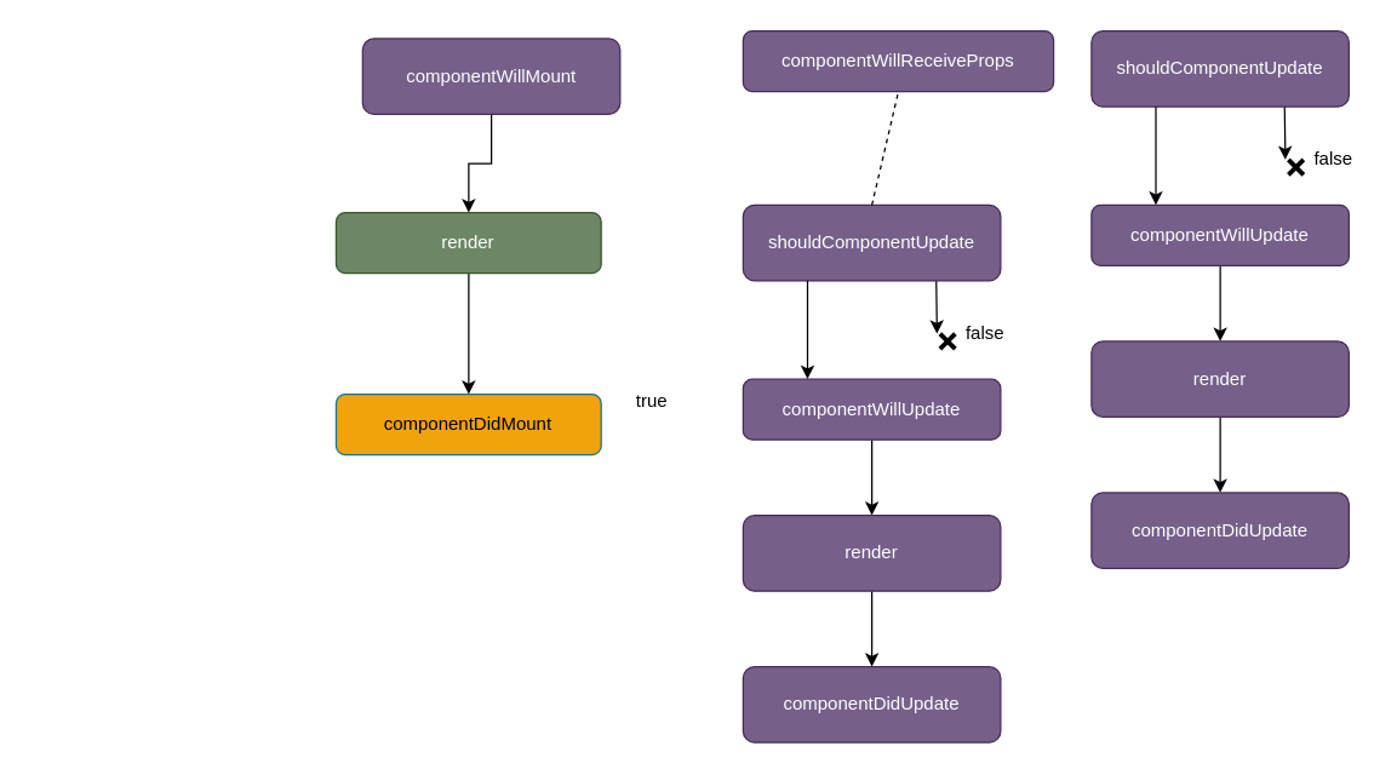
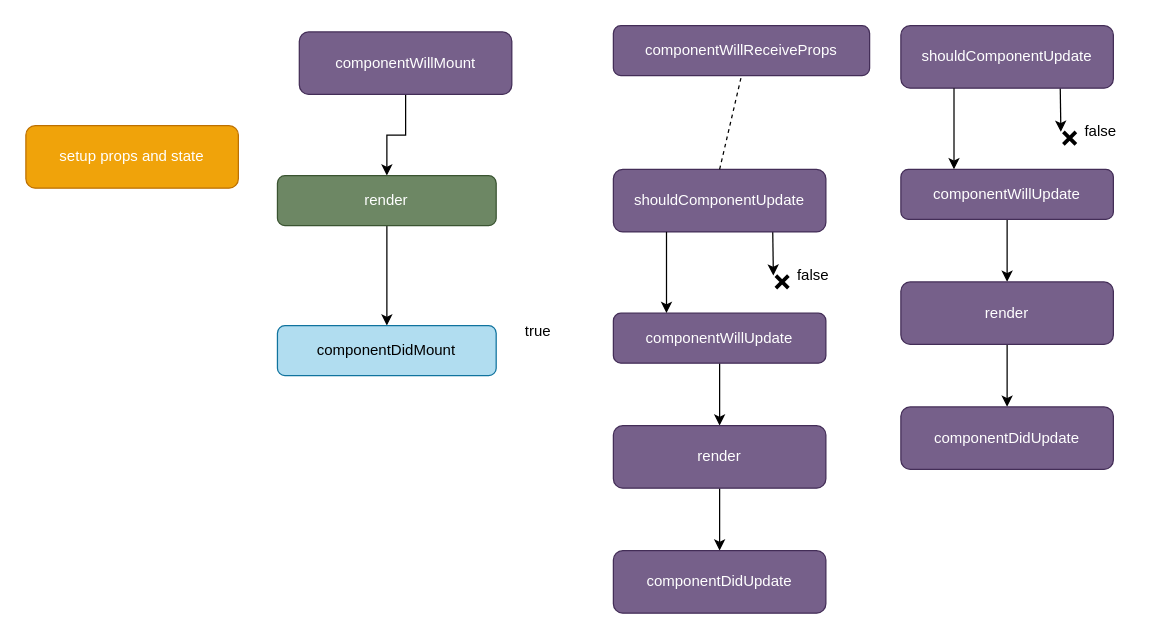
+ <mxCell id="2" value="setup props and state" style="rounded=1;whiteSpace=wrap;html=1;fillColor=#f0a30a;strokeColor=#BD7000;fontColor=#ffffff;" vertex="1" parent="1"><mxGeometry y="100" width="170" height="50" as="geometry" x="20" /></mxCell>
- <mxCell id="7" value="componentDidMount" style="whiteSpace=wrap;html=1;rounded=1;strokeColor=#10739e;fillColor=#f0a30a;" vertex="1" parent="1"><mxGeometry x="221.25" y="260" width="175" height="40" as="geometry" /></mxCell>
+ <mxCell id="7" value="componentDidMount" style="whiteSpace=wrap;html=1;rounded=1;strokeColor=#10739e;fillColor=#b1ddf0;" vertex="1" parent="1"><mxGeometry x="221.25" y="260" width="175" height="40" as="geometry" /></mxCell>
